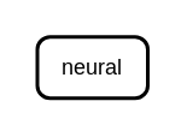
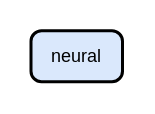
- <mxCell id="2" value="neural" style="rounded=1;absoluteArcSize=1;arcSize=14;whiteSpace=wrap;strokeWidth=2;" vertex="1" parent="1"><mxGeometry width="61" height="34" as="geometry" x="20" y="20" /></mxCell>
+ <mxCell id="2" value="neural" style="rounded=1;absoluteArcSize=1;arcSize=14;whiteSpace=wrap;strokeWidth=2;fillColor=#dae8fc;" vertex="1" parent="1"><mxGeometry width="61" height="34" as="geometry" x="20" y="20" /></mxCell>
